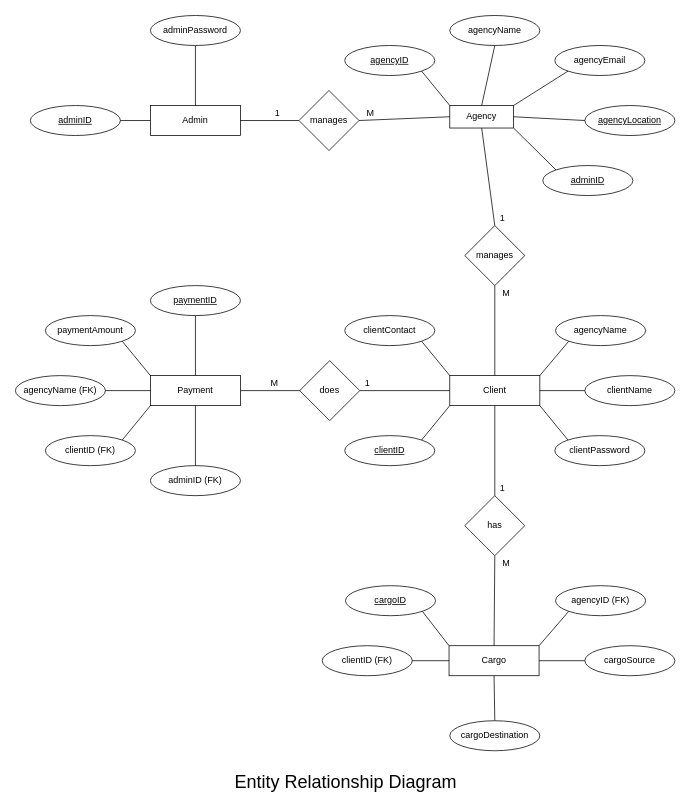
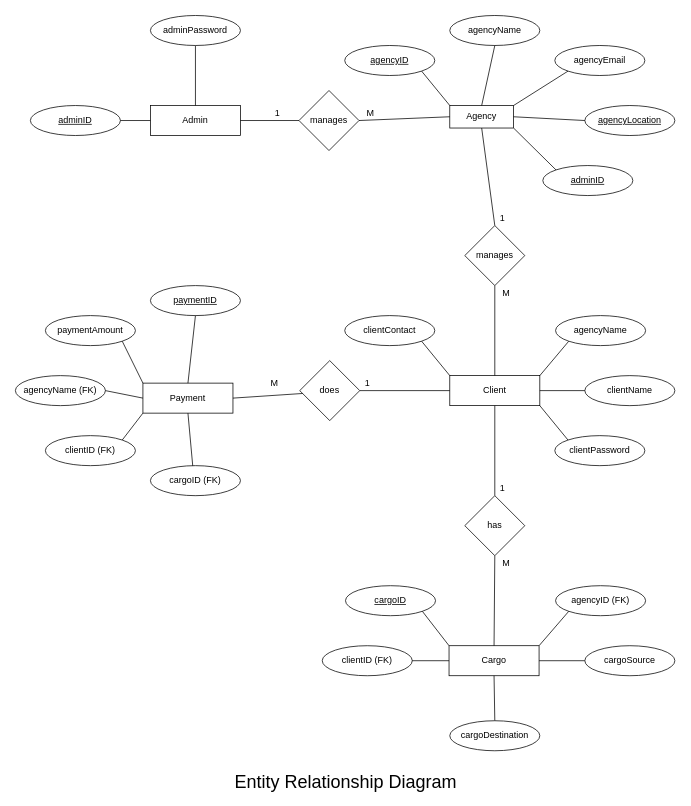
- <mxCell id="7" value="Payment" style="whiteSpace=wrap;html=1;" parent="1" vertex="1"><mxGeometry x="200" y="500" width="120" height="40" as="geometry" /></mxCell>
+ <mxCell id="7" value="Payment" style="whiteSpace=wrap;html=1;" parent="1" vertex="1"><mxGeometry x="190" y="510" width="120" height="40" as="geometry" /></mxCell>
- <mxCell id="34" value="" style="endArrow=none;html=1;entryX=1;entryY=0;entryDx=0;entryDy=0;exitX=0;exitY=1;exitDx=0;exitDy=0;" parent="1" source="5" target="33" edge="1"><mxGeometry width="50" height="50" relative="1" as="geometry"><mxPoint x="689" y="730" as="sourcePoint" /><mxPoint x="859" y="830" as="targetPoint" /></mxGeometry></mxCell>
- <mxCell id="33" value="&lt;u&gt;clientID&lt;/u&gt;" style="ellipse;whiteSpace=wrap;html=1;" parent="1" vertex="1"><mxGeometry x="459" y="580" width="120" height="40" as="geometry" /></mxCell>
- <mxCell id="50" value="adminID (FK)" style="ellipse;whiteSpace=wrap;html=1;" parent="1" vertex="1"><mxGeometry x="200" y="620" width="120" height="40" as="geometry" /></mxCell>
+ <mxCell id="50" value="cargoID (FK)" style="ellipse;whiteSpace=wrap;html=1;" parent="1" vertex="1"><mxGeometry x="200" y="620" width="120" height="40" as="geometry" /></mxCell>
